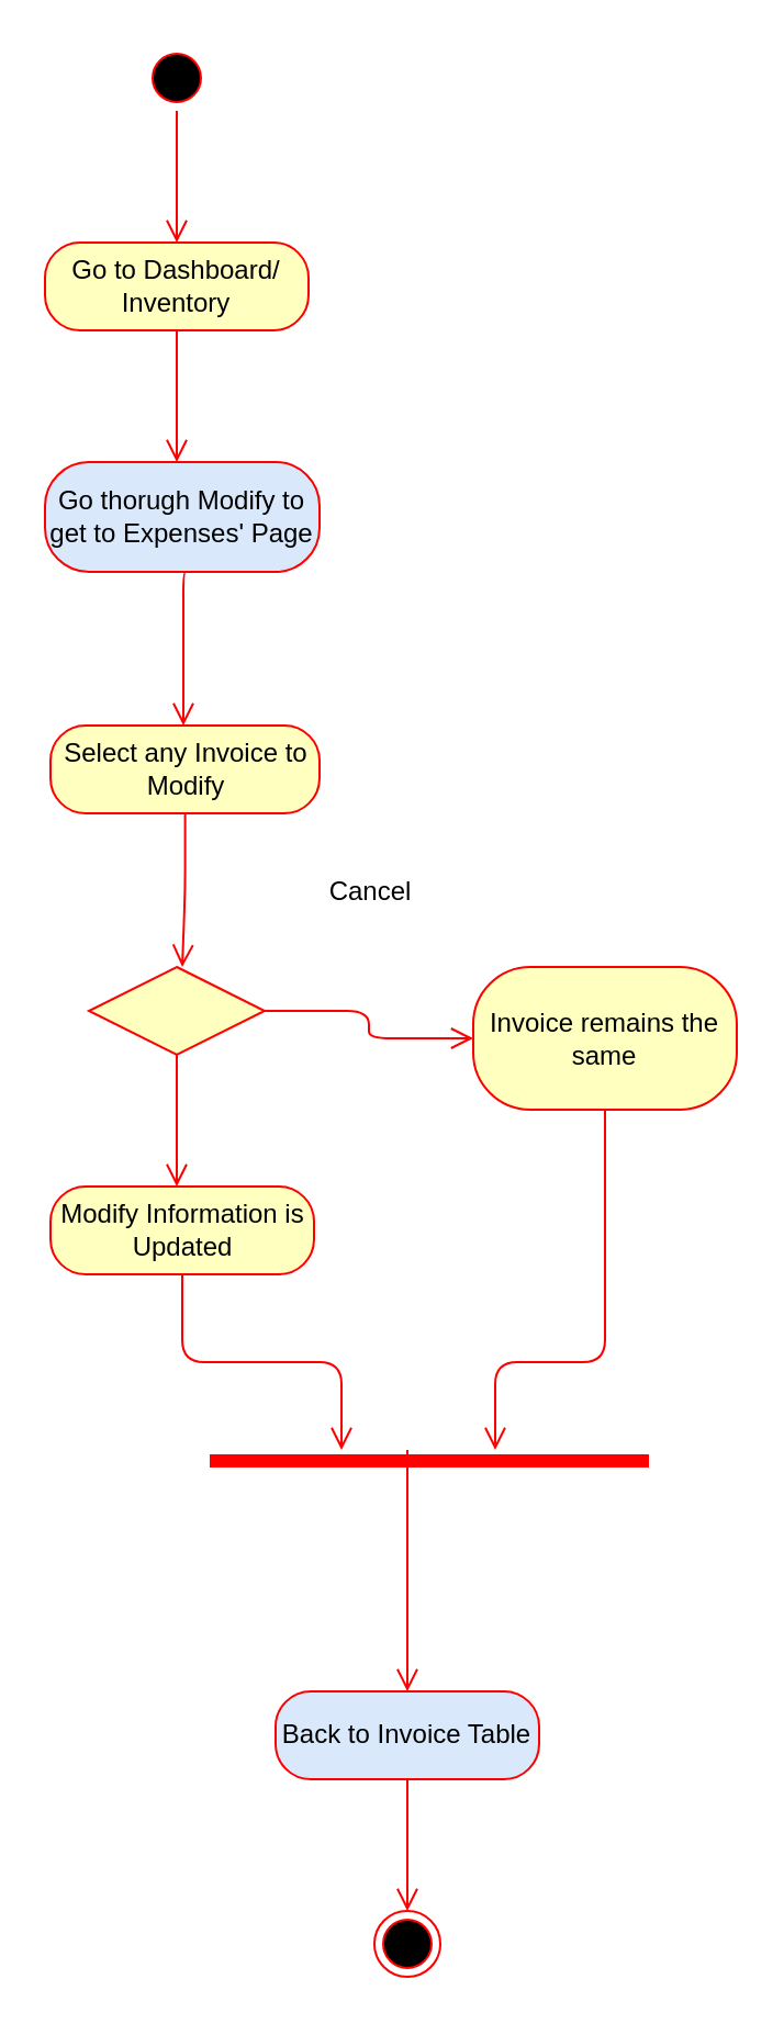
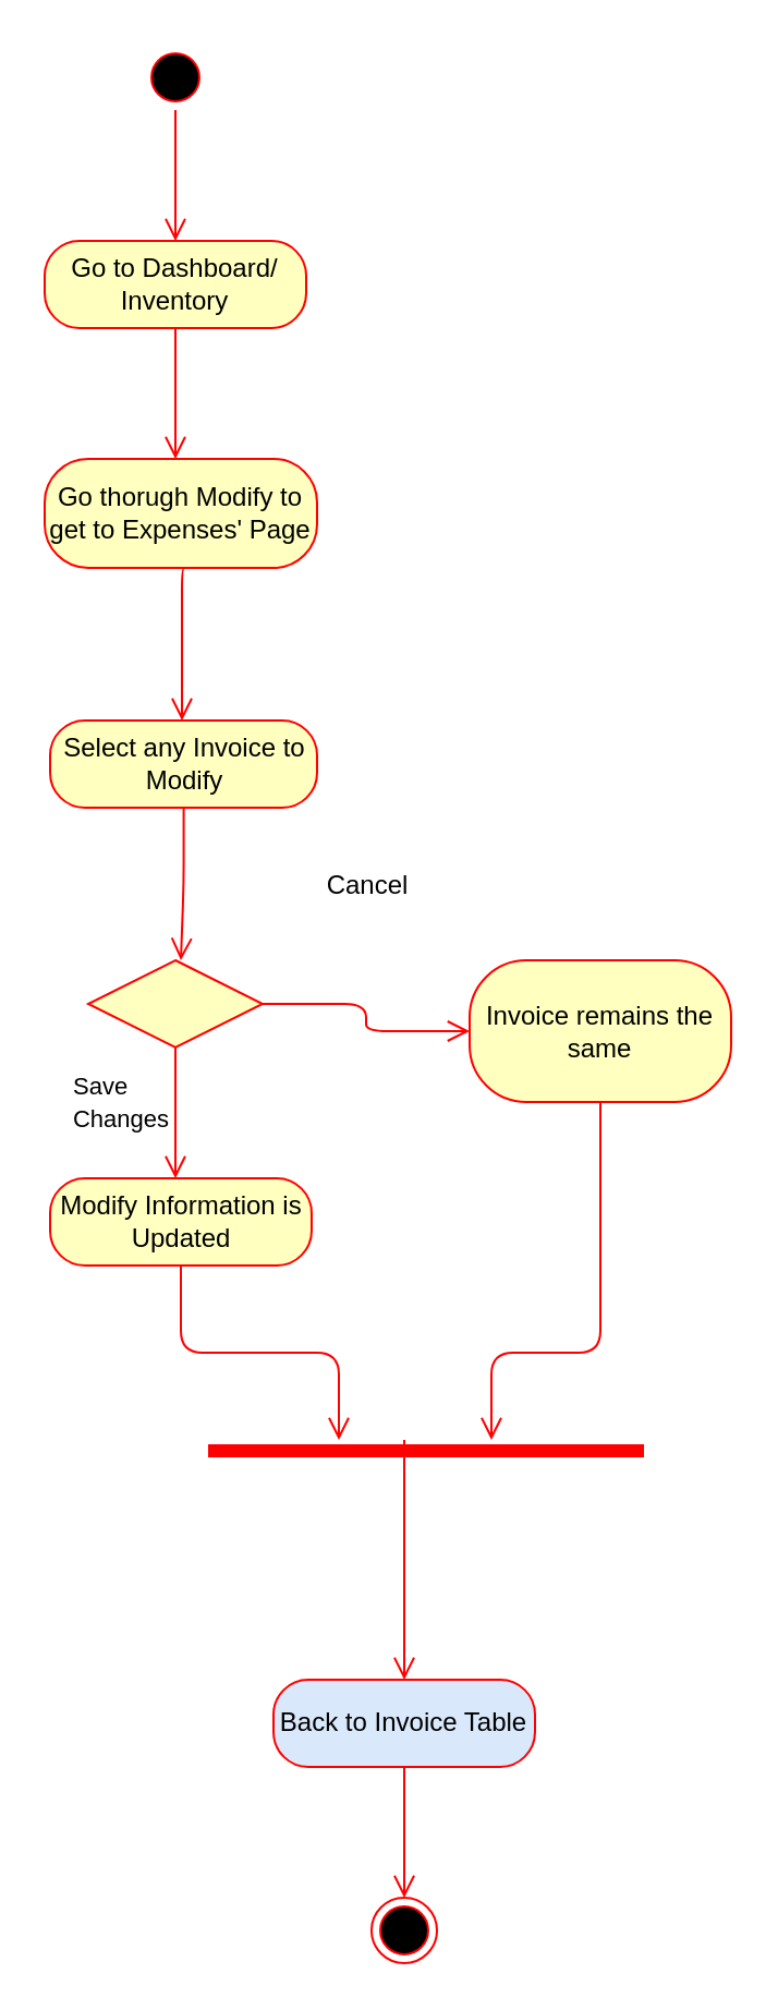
- <mxCell id="6" value="Go thorugh Modify to get to Expenses' Page" style="rounded=1;whiteSpace=wrap;html=1;arcSize=40;fontColor=#000000;fillColor=#dae8fc;strokeColor=#ff0000;" vertex="1" parent="1"><mxGeometry x="20" y="210" width="125" height="50" as="geometry" /></mxCell>
+ <mxCell id="6" value="Go thorugh Modify to get to Expenses' Page" style="rounded=1;whiteSpace=wrap;html=1;arcSize=40;fontColor=#000000;fillColor=#ffffc0;strokeColor=#ff0000;" vertex="1" parent="1"><mxGeometry x="20" y="210" width="125" height="50" as="geometry" /></mxCell>
+ <mxCell id="13" value="&lt;div style=&quot;text-align: left&quot;&gt;&lt;span style=&quot;font-size: 11px ; background-color: rgb(255 , 255 , 255)&quot;&gt;Save&amp;nbsp;&lt;/span&gt;&lt;/div&gt;&lt;div style=&quot;text-align: left&quot;&gt;&lt;span style=&quot;font-size: 11px ; background-color: rgb(255 , 255 , 255)&quot;&gt;Changes&lt;/span&gt;&lt;/div&gt;" style="text;html=1;align=center;verticalAlign=middle;resizable=0;points=[];autosize=1;" vertex="1" parent="1"><mxGeometry x="25" y="490" width="60" height="30" as="geometry" /></mxCell>
